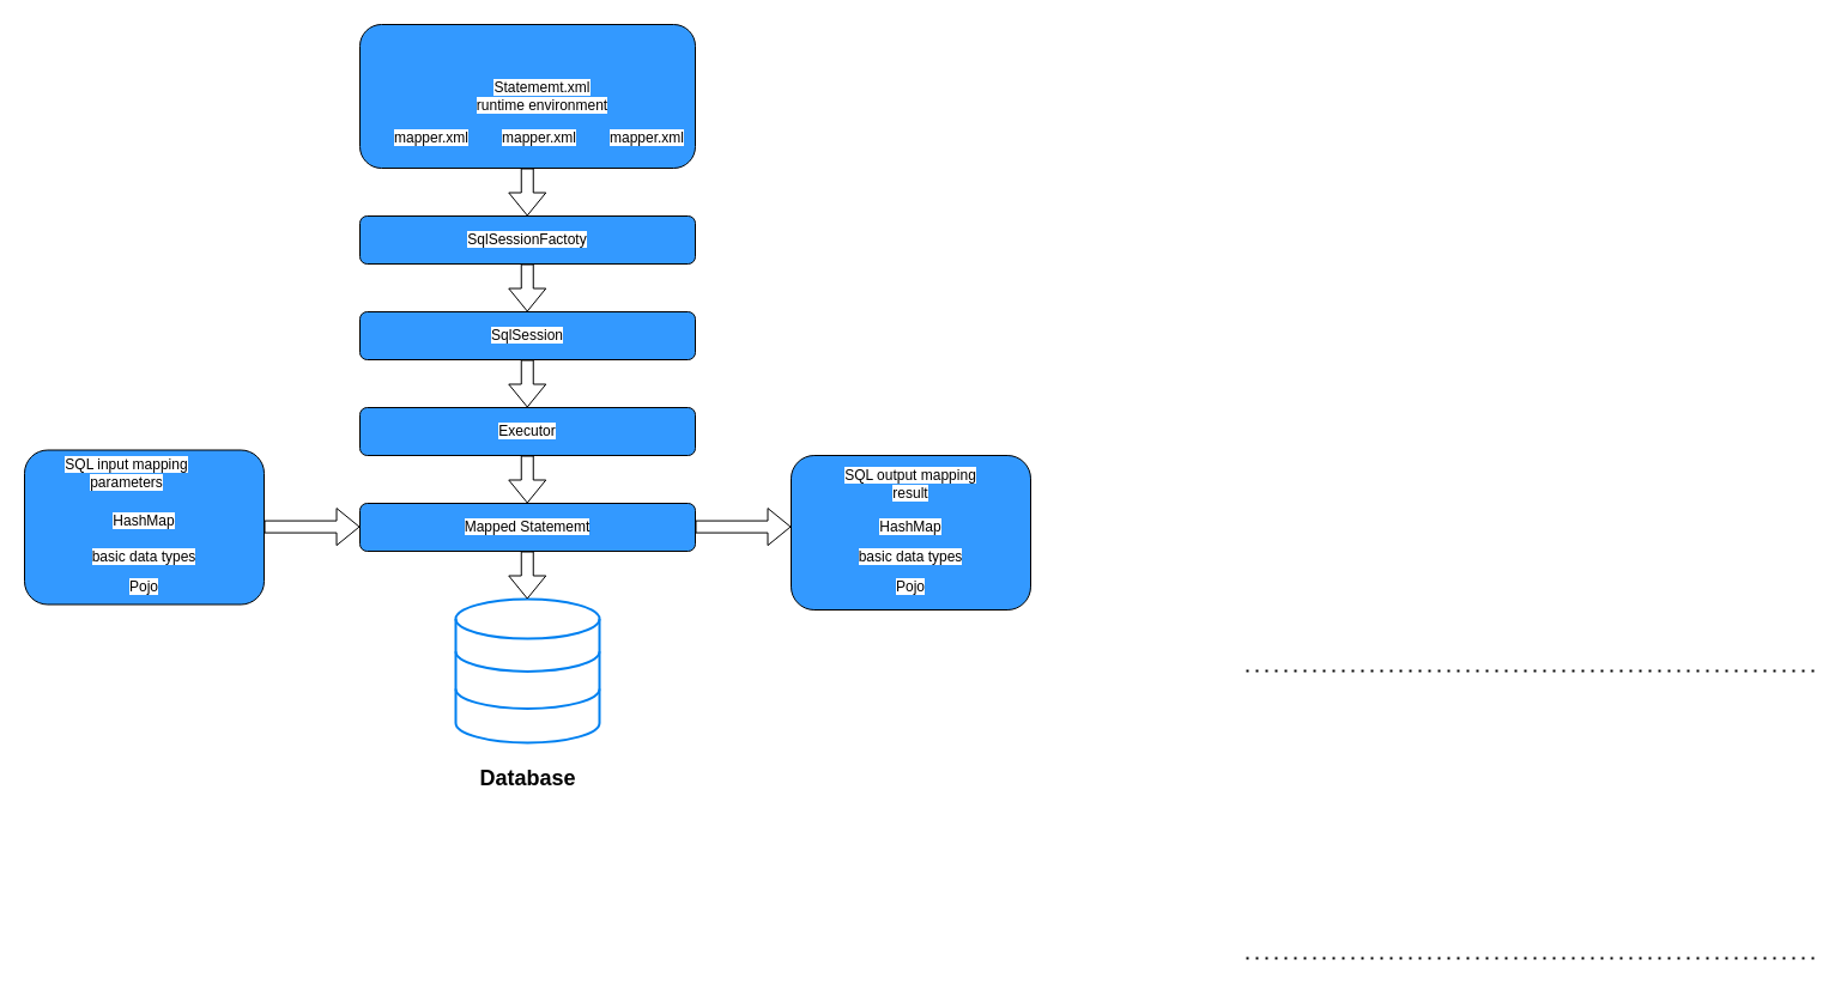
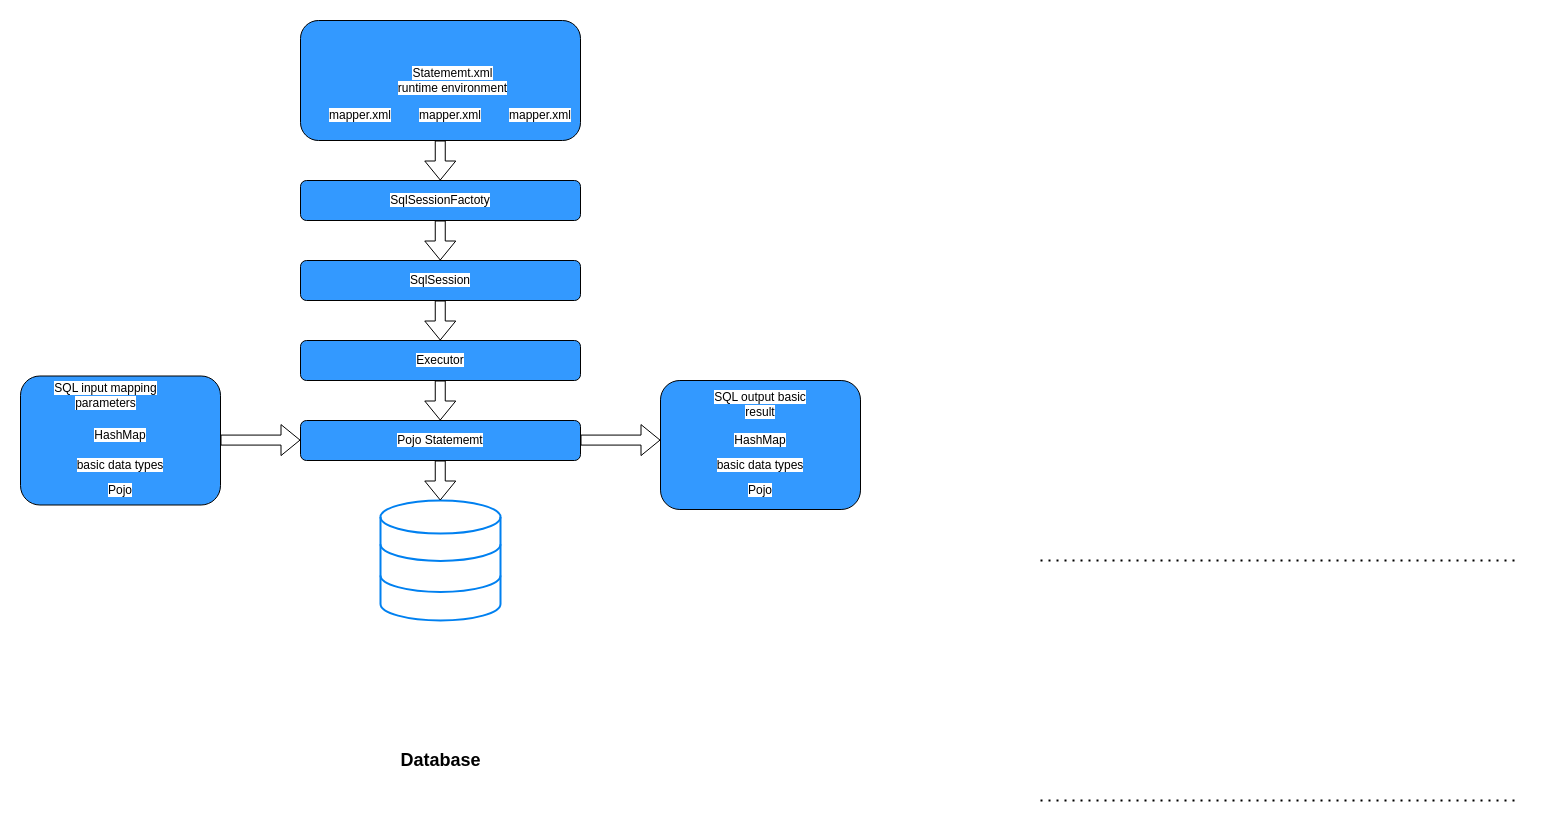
- <mxCell id="32" value="&lt;span style=&quot;background-color: rgb(255, 255, 255);&quot;&gt;SQL output mapping result&lt;/span&gt;" style="text;html=1;align=center;verticalAlign=middle;whiteSpace=wrap;rounded=0;" parent="1" vertex="1"><mxGeometry x="700" y="389" width="120" height="30" as="geometry" /></mxCell>
+ <mxCell id="32" value="&lt;span style=&quot;background-color: rgb(255, 255, 255);&quot;&gt;SQL output basic result&lt;/span&gt;" style="text;html=1;align=center;verticalAlign=middle;whiteSpace=wrap;rounded=0;" parent="1" vertex="1"><mxGeometry x="700" y="389" width="120" height="30" as="geometry" /></mxCell>
- <mxCell id="16" value="&lt;span style=&quot;background-color: rgb(255, 255, 255);&quot;&gt;Mapped Statememt&lt;/span&gt;" style="text;html=1;align=center;verticalAlign=middle;whiteSpace=wrap;rounded=0;" parent="1" vertex="1"><mxGeometry x="375" y="425" width="130" height="30" as="geometry" /></mxCell>
+ <mxCell id="16" value="&lt;span style=&quot;background-color: rgb(255, 255, 255);&quot;&gt;Pojo Statememt&lt;/span&gt;" style="text;html=1;align=center;verticalAlign=middle;whiteSpace=wrap;rounded=0;" parent="1" vertex="1"><mxGeometry x="375" y="425" width="130" height="30" as="geometry" /></mxCell>
- <mxCell id="18" value="&lt;font style=&quot;font-size: 18px;&quot;&gt;&lt;b&gt;Datab&lt;/b&gt;&lt;/font&gt;&lt;b style=&quot;font-size: 18px; background-color: initial;&quot;&gt;ase&lt;/b&gt;" style="text;html=1;align=center;verticalAlign=middle;resizable=0;points=[];autosize=1;strokeColor=none;fillColor=none;" parent="1" vertex="1"><mxGeometry x="390" y="630" width="100" height="40" as="geometry" /></mxCell>
+ <mxCell id="18" value="&lt;font style=&quot;font-size: 18px;&quot;&gt;&lt;b&gt;Datab&lt;/b&gt;&lt;/font&gt;&lt;b style=&quot;font-size: 18px; background-color: initial;&quot;&gt;ase&lt;/b&gt;" style="text;html=1;align=center;verticalAlign=middle;resizable=0;points=[];autosize=1;strokeColor=none;fillColor=none;" parent="1" vertex="1"><mxGeometry x="390" y="740" width="100" height="40" as="geometry" /></mxCell>
